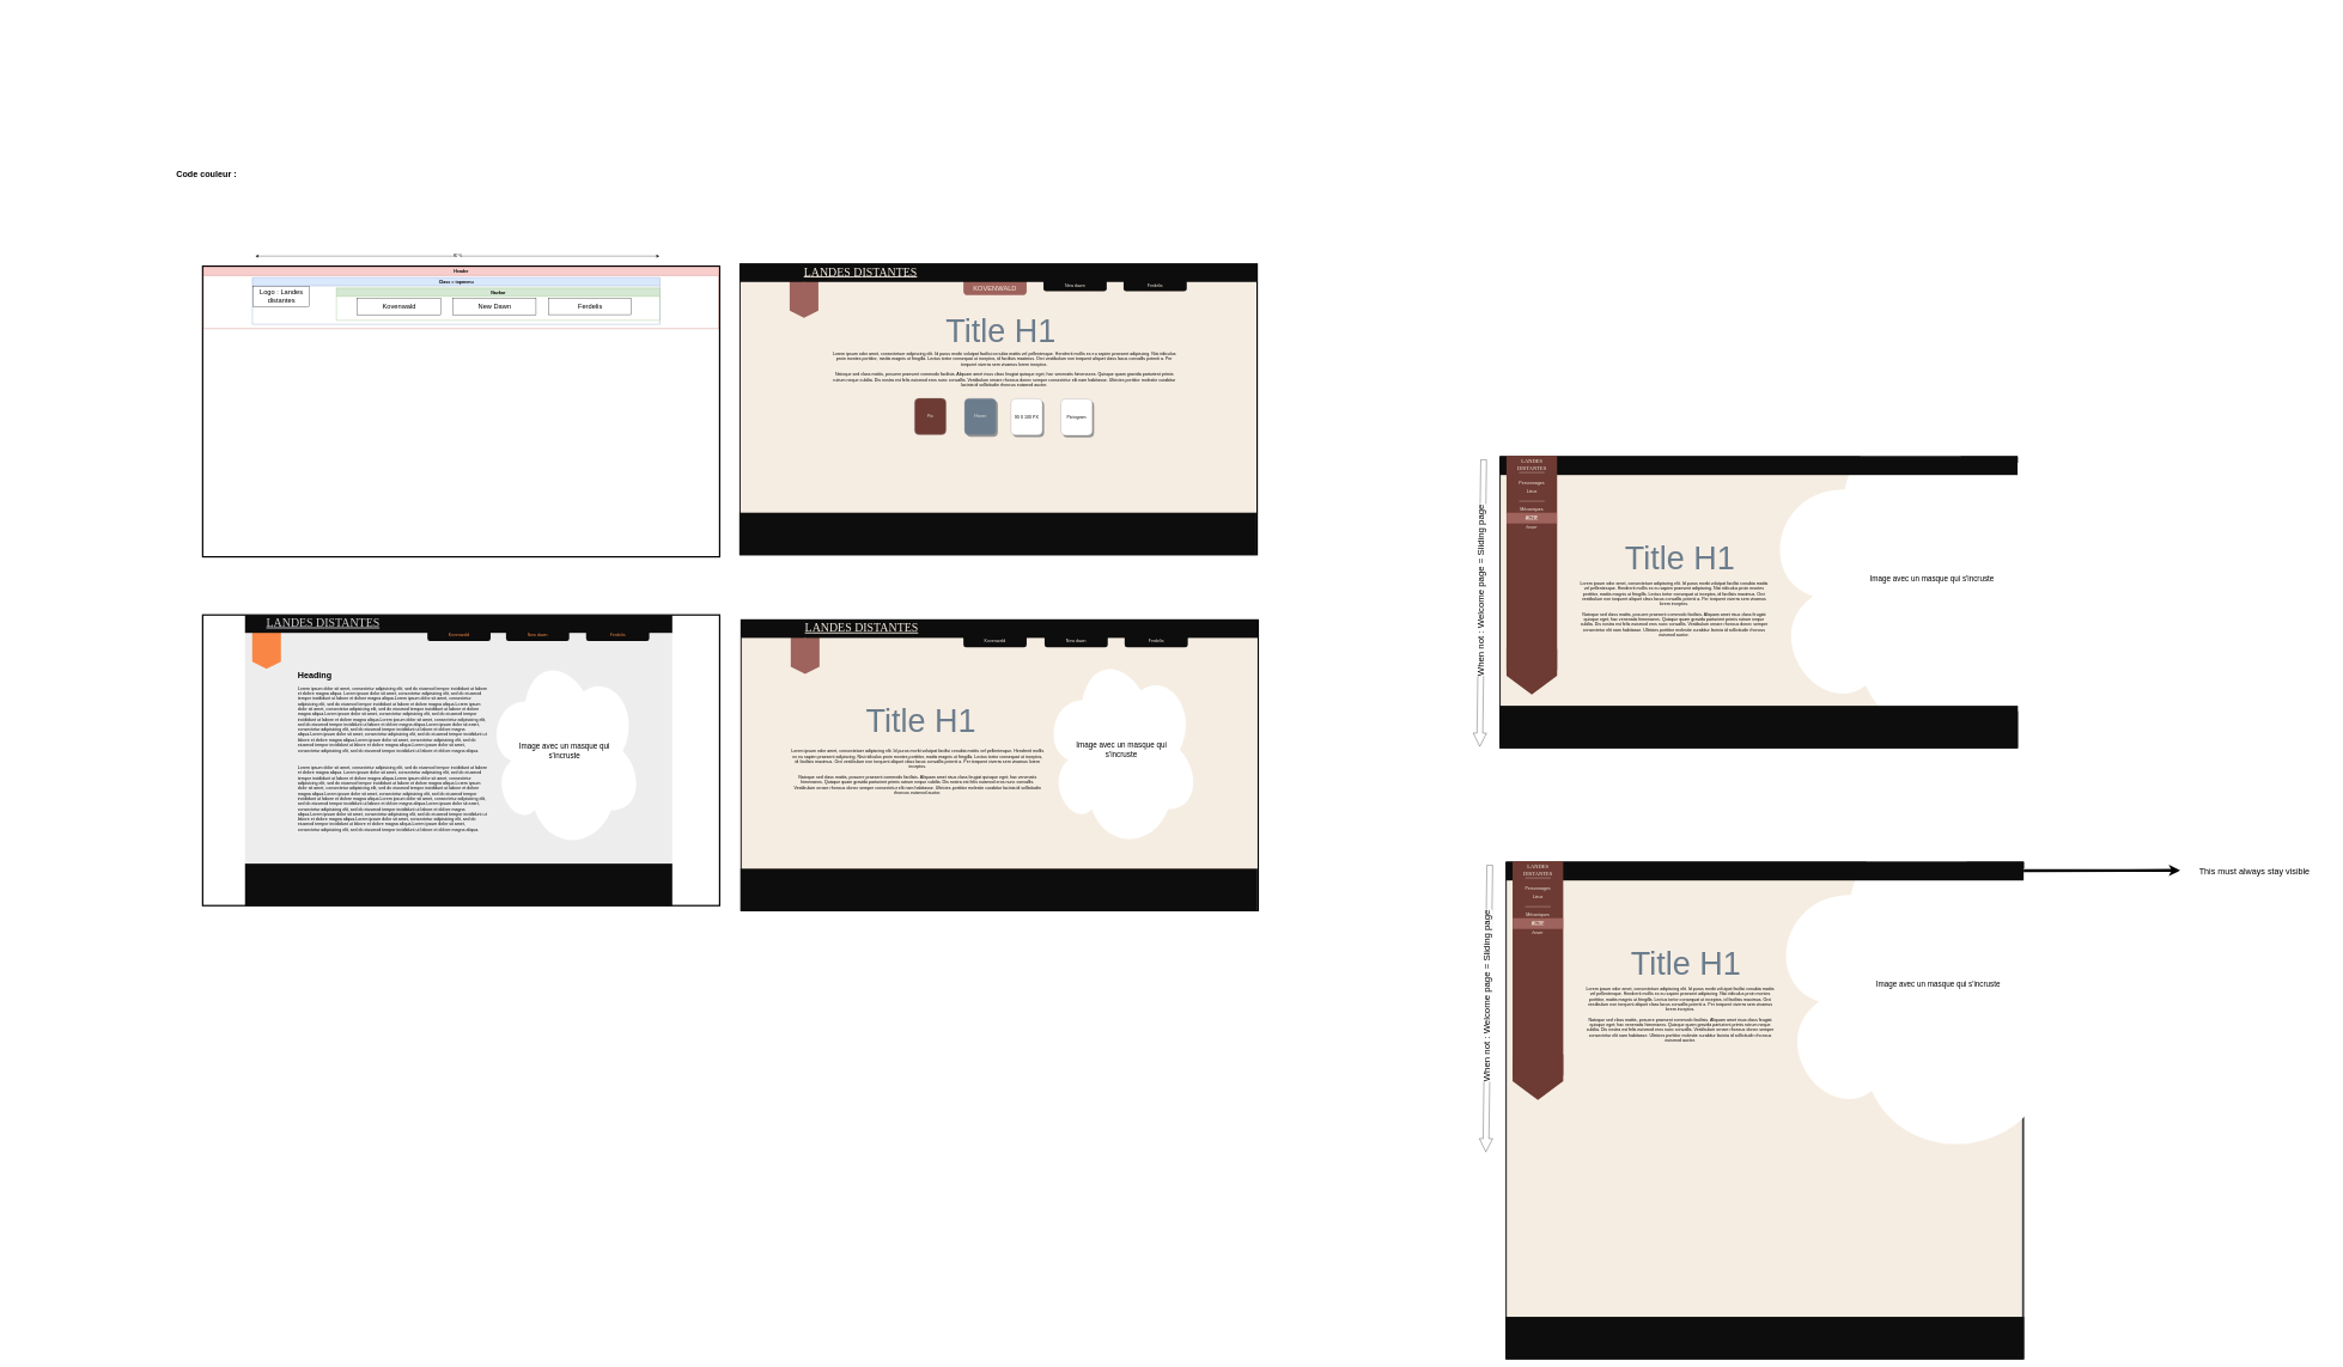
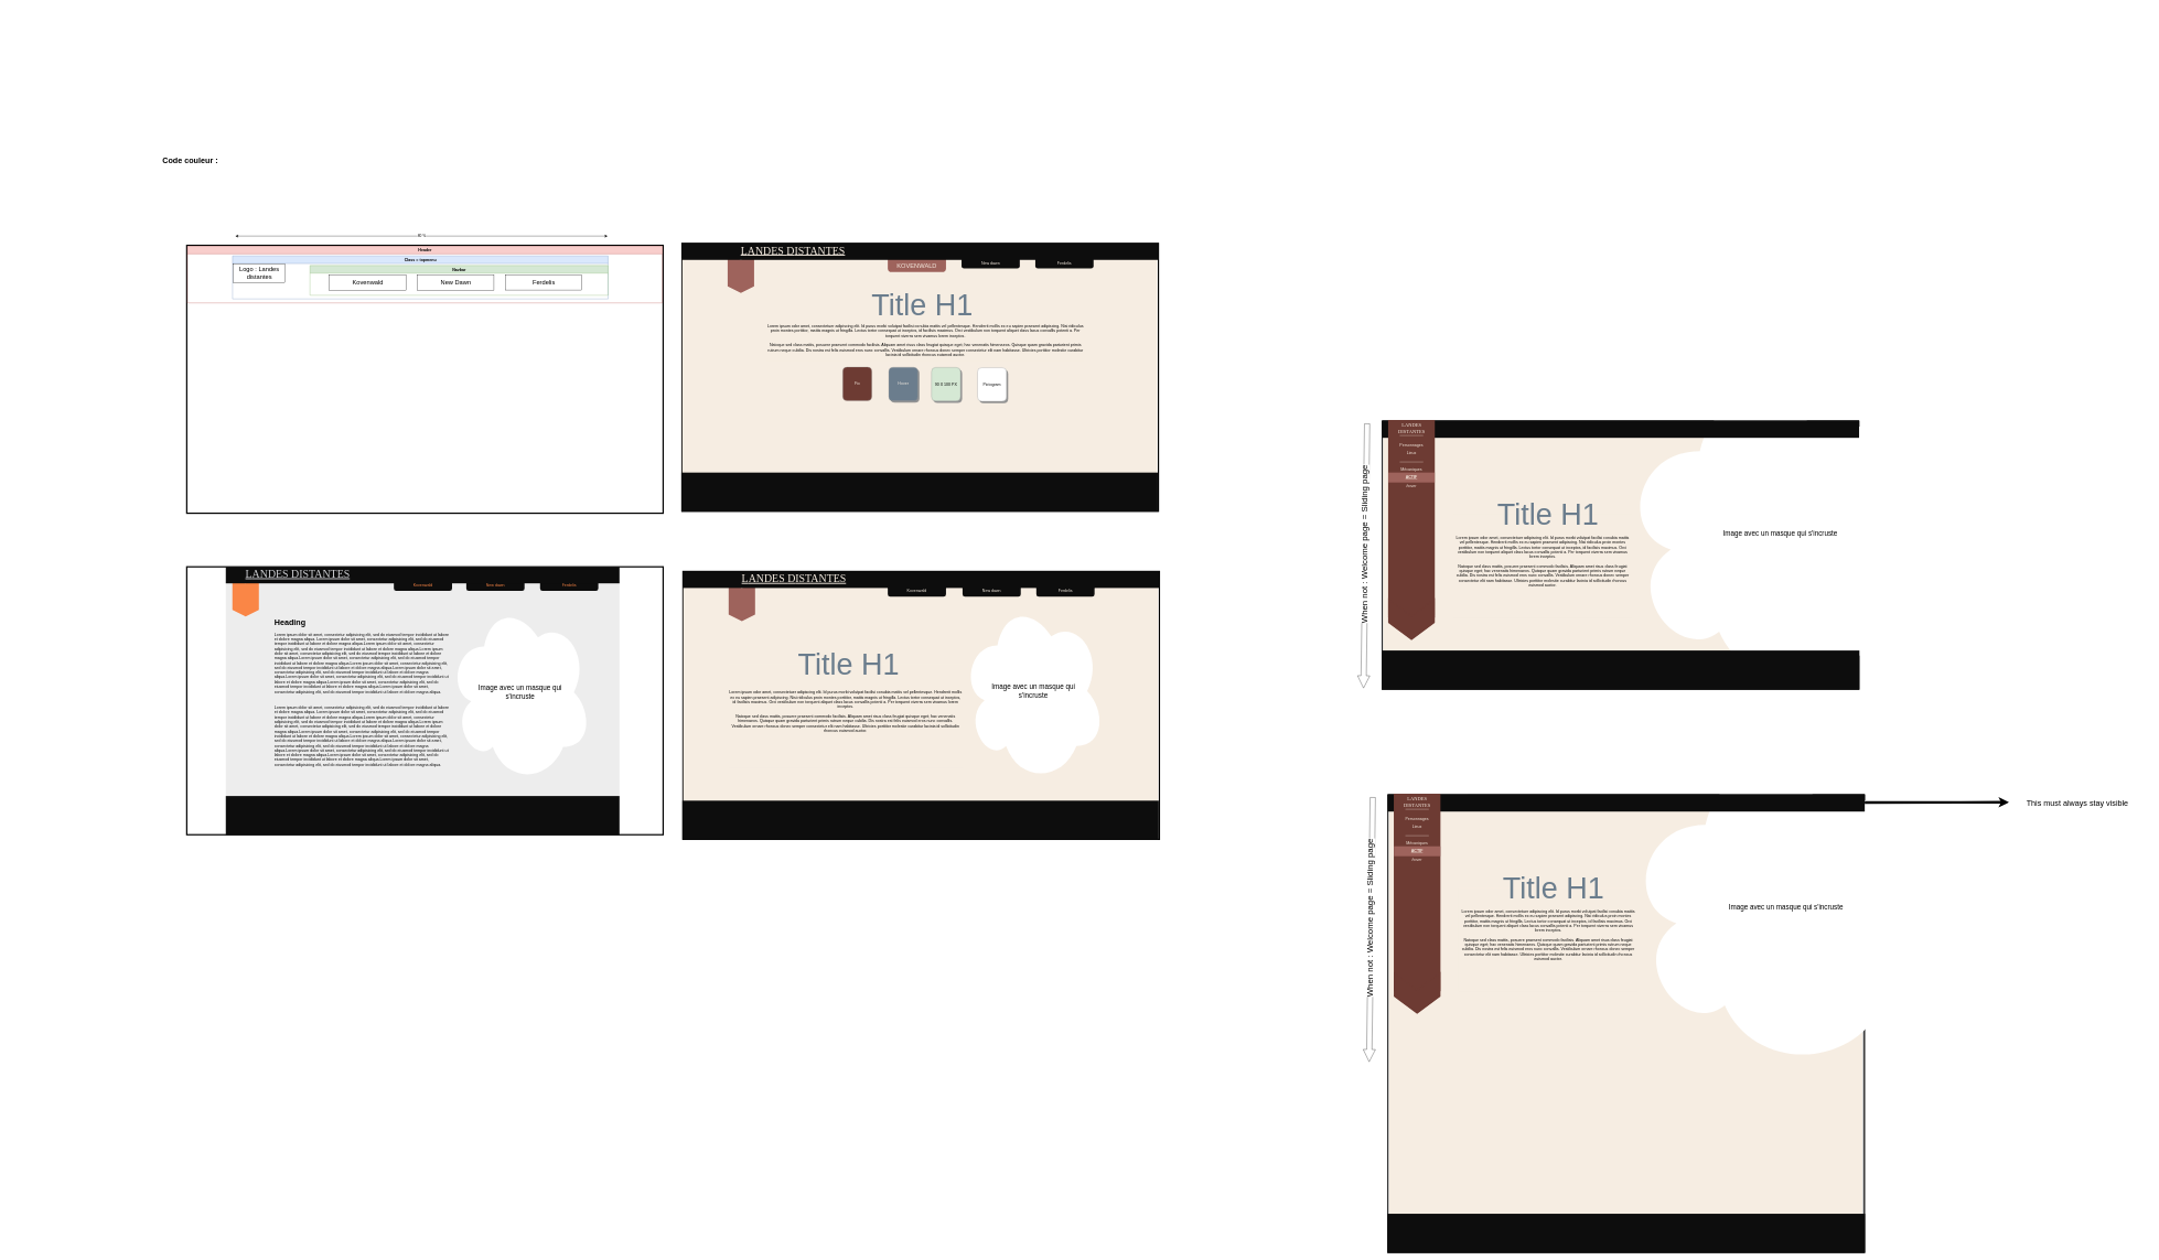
- <mxCell id="51" value="90 X 100 PX" style="rounded=1;whiteSpace=wrap;html=1;strokeWidth=1;strokeColor=light-dark(#949494, #ededed);" vertex="1" parent="49"><mxGeometry width="87.702" height="101.483" as="geometry" /></mxCell>
+ <mxCell id="51" value="90 X 100 PX" style="rounded=1;whiteSpace=wrap;html=1;strokeWidth=1;strokeColor=light-dark(#949494, #ededed);fillColor=#d5e8d4;" vertex="1" parent="49"><mxGeometry width="87.702" height="101.483" as="geometry" /></mxCell>
